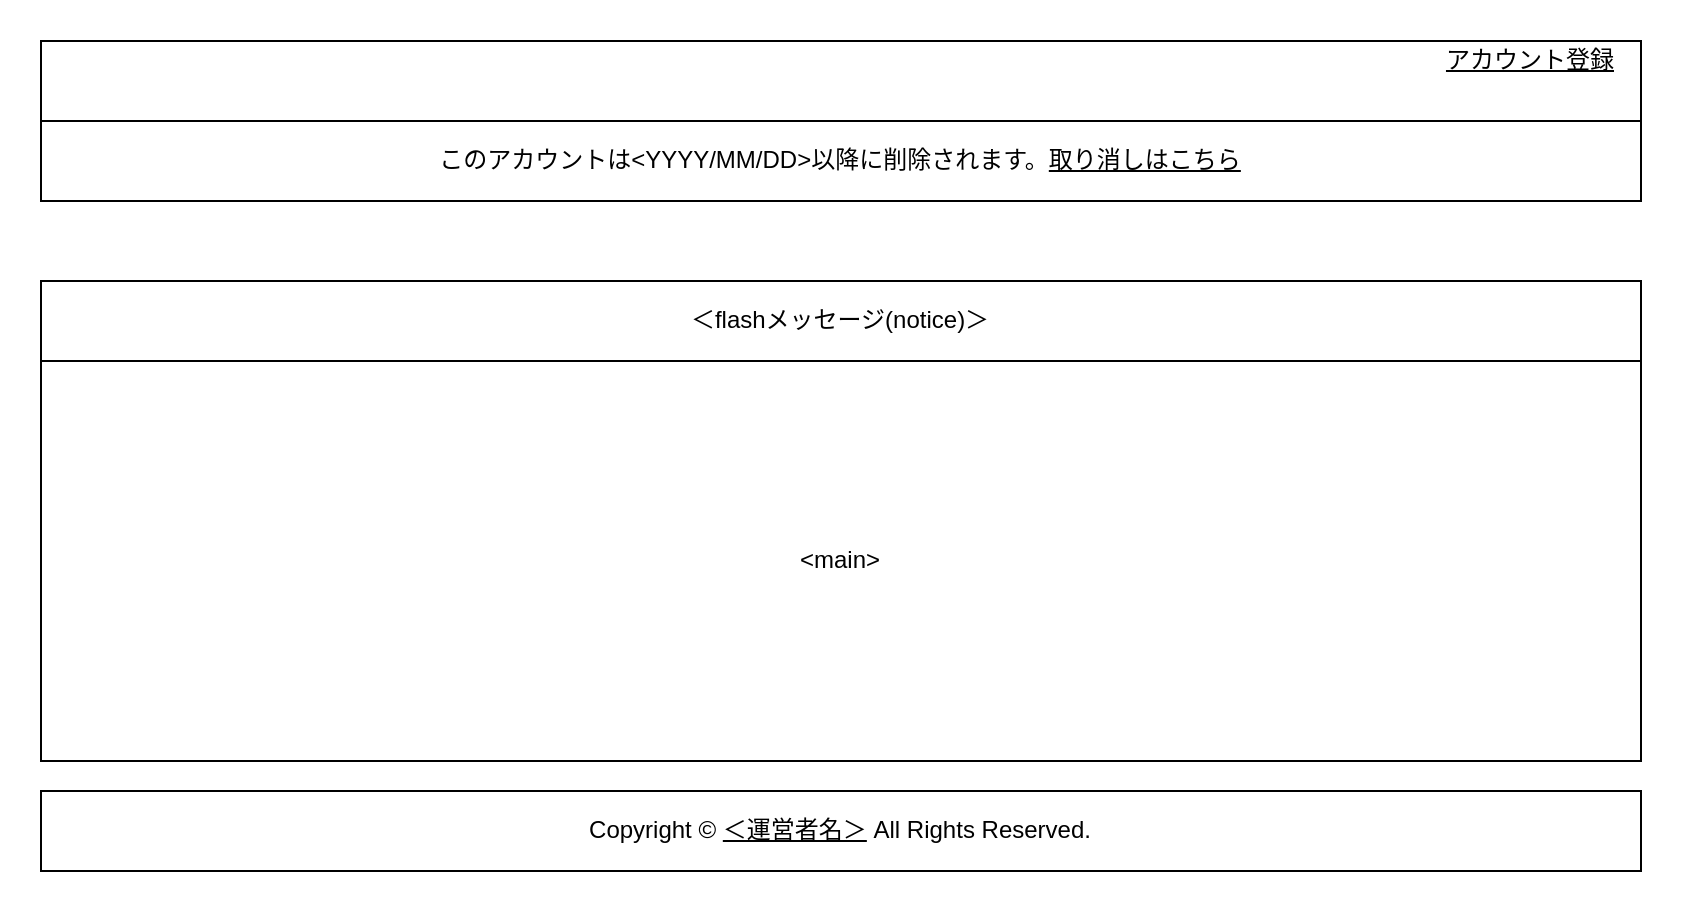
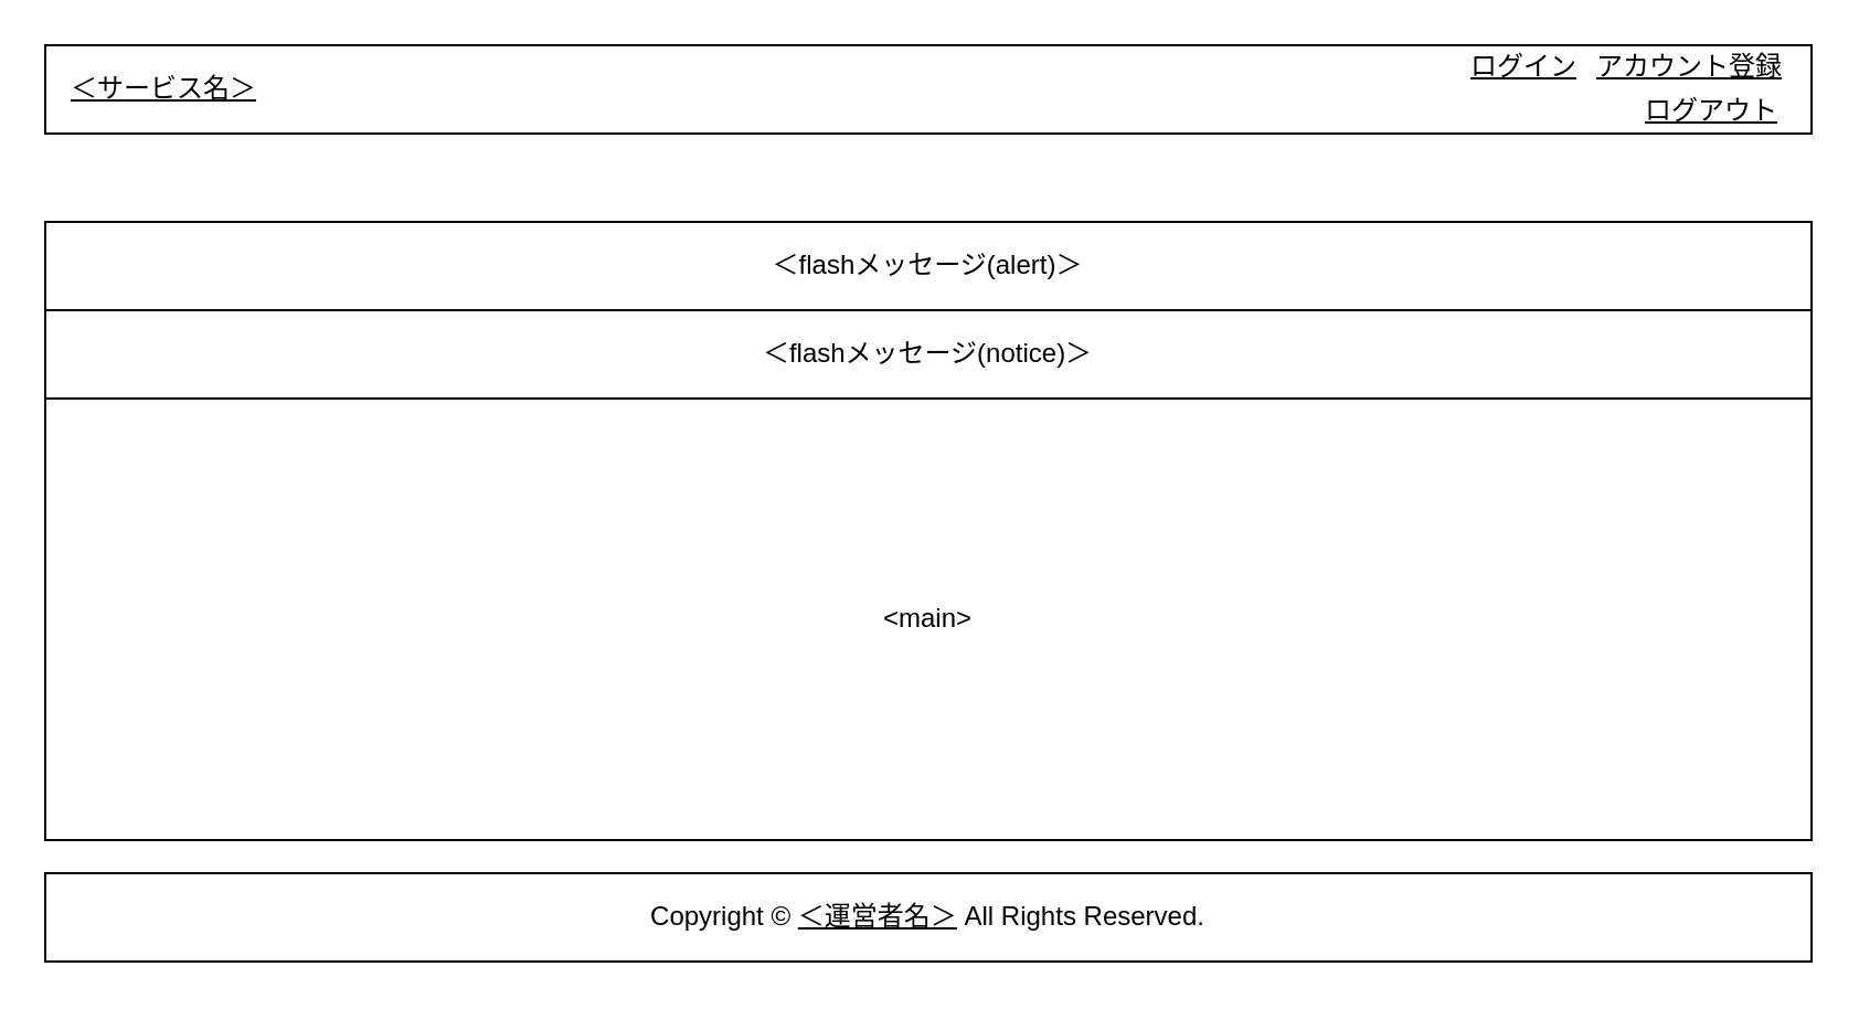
+ <mxCell id="4" value="ログイン" style="text;html=1;strokeColor=none;fillColor=none;align=center;verticalAlign=middle;whiteSpace=wrap;rounded=0;fontStyle=4" vertex="1" parent="1"><mxGeometry x="660" width="60" height="20" as="geometry" y="20" /></mxCell>
+ <mxCell id="3" value="&lt;u&gt;＜サービス名＞&lt;/u&gt;" style="text;html=1;strokeColor=none;fillColor=none;align=left;verticalAlign=middle;whiteSpace=wrap;rounded=0;" vertex="1" parent="1"><mxGeometry x="30" y="30" width="90" height="20" as="geometry" /></mxCell>
+ <mxCell id="6" value="ログアウト" style="text;html=1;strokeColor=none;fillColor=none;align=center;verticalAlign=middle;whiteSpace=wrap;rounded=0;fontStyle=4" vertex="1" parent="1"><mxGeometry x="740" y="40" width="70" height="20" as="geometry" /></mxCell>
- <mxCell id="9" value="このアカウントは&amp;lt;YYYY/MM/DD&amp;gt;以降に削除されます。&lt;u&gt;取り消しはこちら&lt;/u&gt;" style="rounded=0;whiteSpace=wrap;html=1;fillColor=none;" vertex="1" parent="1"><mxGeometry y="60" width="800" height="40" as="geometry" x="20" /></mxCell>
+ <mxCell id="10" value="＜flashメッセージ(alert)＞" style="rounded=0;whiteSpace=wrap;html=1;fillColor=none;" vertex="1" parent="1"><mxGeometry y="100" width="800" height="40" as="geometry" x="20" /></mxCell>
